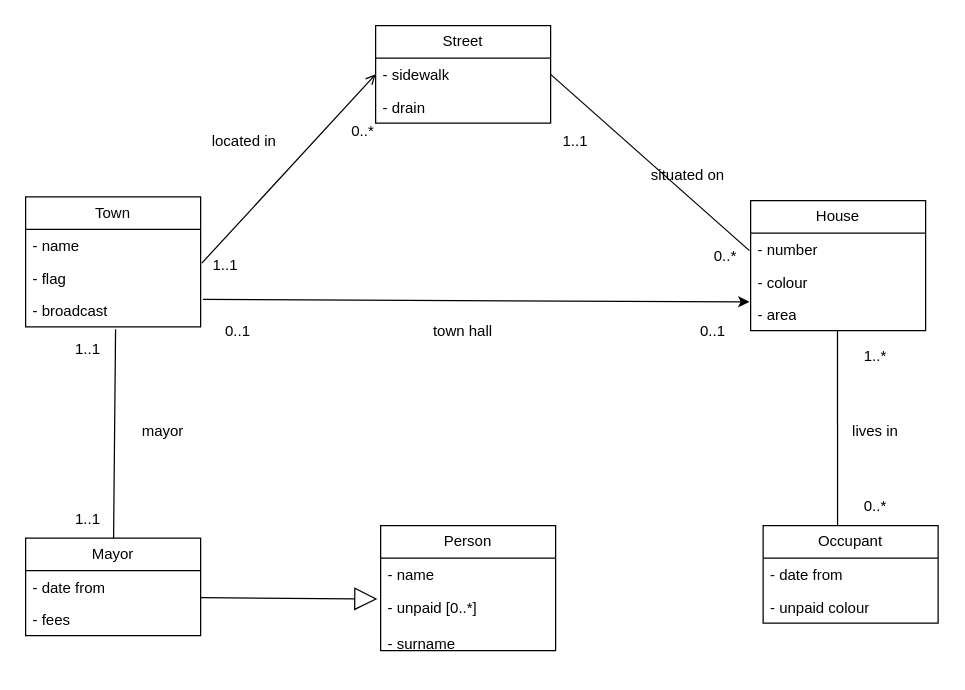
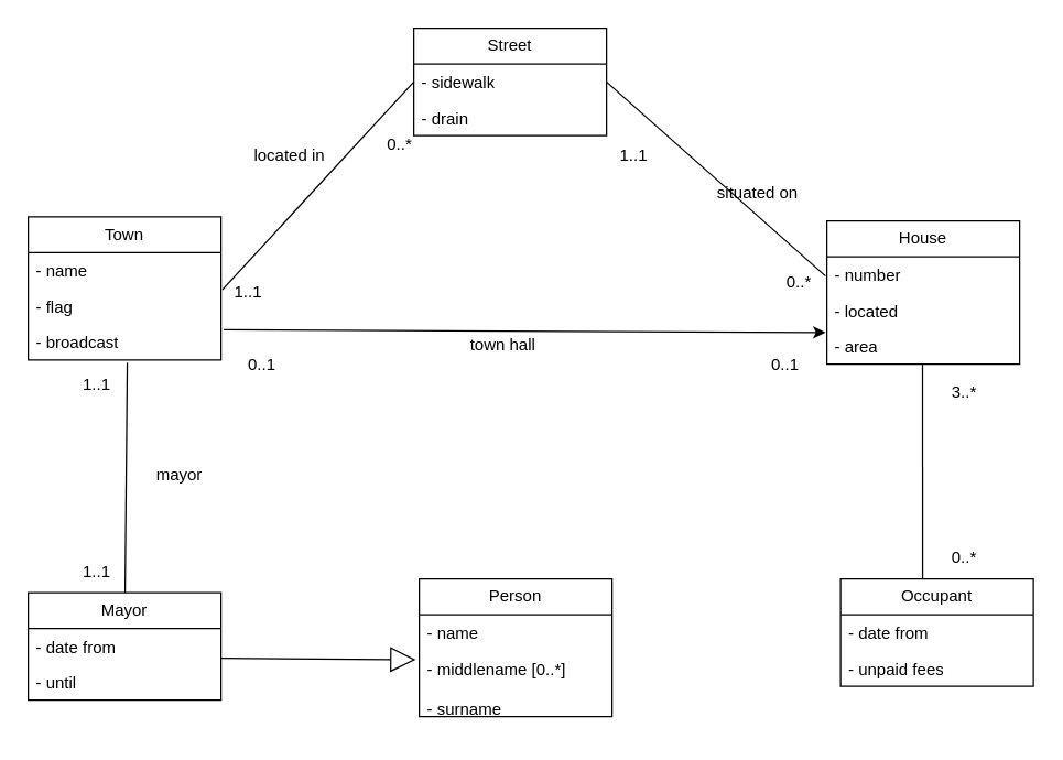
- <mxCell id="22" value="" style="endArrow=open;html=1;rounded=0;entryX=0;entryY=0.5;entryDx=0;entryDy=0;exitX=1.007;exitY=0.038;exitDx=0;exitDy=0;exitPerimeter=0;" parent="1" source="11" target="3" edge="1"><mxGeometry width="50" height="50" relative="1" as="geometry"><mxPoint x="160" y="260" as="sourcePoint" /><mxPoint x="210" y="210" as="targetPoint" /></mxGeometry></mxCell>
+ <mxCell id="22" value="" style="endArrow=none;html=1;rounded=0;entryX=0;entryY=0.5;entryDx=0;entryDy=0;exitX=1.007;exitY=0.038;exitDx=0;exitDy=0;exitPerimeter=0;" parent="1" source="11" target="3" edge="1"><mxGeometry width="50" height="50" relative="1" as="geometry"><mxPoint x="160" y="260" as="sourcePoint" /><mxPoint x="210" y="210" as="targetPoint" /></mxGeometry></mxCell>
- <mxCell id="35" value="located in" style="text;html=1;strokeColor=none;fillColor=none;align=center;verticalAlign=middle;whiteSpace=wrap;rounded=0;" parent="1" vertex="1"><mxGeometry x="165" y="98" width="60" height="30" as="geometry" /></mxCell>
+ <mxCell id="35" value="located in" style="text;html=1;strokeColor=none;fillColor=none;align=center;verticalAlign=middle;whiteSpace=wrap;rounded=0;" parent="1" vertex="1"><mxGeometry x="180" y="98" width="60" height="30" as="geometry" /></mxCell>
- <mxCell id="7" value="- colour" style="text;strokeColor=none;fillColor=none;align=left;verticalAlign=top;spacingLeft=4;spacingRight=4;overflow=hidden;rotatable=0;points=[[0,0.5],[1,0.5]];portConstraint=eastwest;whiteSpace=wrap;html=1;" parent="5" vertex="1"><mxGeometry y="52" width="140" height="26" as="geometry" /></mxCell>
+ <mxCell id="7" value="- located" style="text;strokeColor=none;fillColor=none;align=left;verticalAlign=top;spacingLeft=4;spacingRight=4;overflow=hidden;rotatable=0;points=[[0,0.5],[1,0.5]];portConstraint=eastwest;whiteSpace=wrap;html=1;" parent="5" vertex="1"><mxGeometry y="52" width="140" height="26" as="geometry" /></mxCell>
- <mxCell id="39" value="town hall" style="text;html=1;strokeColor=none;fillColor=none;align=center;verticalAlign=middle;whiteSpace=wrap;rounded=0;" parent="1" vertex="1"><mxGeometry x="340" y="250" width="60" height="30" as="geometry" /></mxCell>
+ <mxCell id="39" value="town hall" style="text;html=1;strokeColor=none;fillColor=none;align=center;verticalAlign=middle;whiteSpace=wrap;rounded=0;" parent="1" vertex="1"><mxGeometry x="335" y="235" width="60" height="30" as="geometry" /></mxCell>
- <mxCell id="31" value="1..*" style="text;html=1;strokeColor=none;fillColor=none;align=center;verticalAlign=middle;whiteSpace=wrap;rounded=0;" parent="1" vertex="1"><mxGeometry x="670" y="270" width="60" height="30" as="geometry" /></mxCell>
+ <mxCell id="31" value="3..*" style="text;html=1;strokeColor=none;fillColor=none;align=center;verticalAlign=middle;whiteSpace=wrap;rounded=0;" parent="1" vertex="1"><mxGeometry x="670" y="270" width="60" height="30" as="geometry" /></mxCell>
- <mxCell id="33" value="lives in" style="text;html=1;strokeColor=none;fillColor=none;align=center;verticalAlign=middle;whiteSpace=wrap;rounded=0;" parent="1" vertex="1"><mxGeometry x="670" y="330" width="60" height="30" as="geometry" /></mxCell>
- <mxCell id="20" value="- unpaid colour" style="text;strokeColor=none;fillColor=none;align=left;verticalAlign=top;spacingLeft=4;spacingRight=4;overflow=hidden;rotatable=0;points=[[0,0.5],[1,0.5]];portConstraint=eastwest;whiteSpace=wrap;html=1;" parent="18" vertex="1"><mxGeometry y="52" width="140" height="26" as="geometry" /></mxCell>
+ <mxCell id="20" value="- unpaid fees" style="text;strokeColor=none;fillColor=none;align=left;verticalAlign=top;spacingLeft=4;spacingRight=4;overflow=hidden;rotatable=0;points=[[0,0.5],[1,0.5]];portConstraint=eastwest;whiteSpace=wrap;html=1;" parent="18" vertex="1"><mxGeometry y="52" width="140" height="26" as="geometry" /></mxCell>
- <mxCell id="37" value="- unpaid [0..*]&lt;br&gt;&lt;br&gt;- surname" style="text;strokeColor=none;fillColor=none;align=left;verticalAlign=top;spacingLeft=4;spacingRight=4;overflow=hidden;rotatable=0;points=[[0,0.5],[1,0.5]];portConstraint=eastwest;whiteSpace=wrap;html=1;" parent="1" vertex="1"><mxGeometry x="304" y="472" width="136" height="58" as="geometry" /></mxCell>
+ <mxCell id="37" value="- middlename [0..*]&lt;br&gt;&lt;br&gt;- surname" style="text;strokeColor=none;fillColor=none;align=left;verticalAlign=top;spacingLeft=4;spacingRight=4;overflow=hidden;rotatable=0;points=[[0,0.5],[1,0.5]];portConstraint=eastwest;whiteSpace=wrap;html=1;" parent="1" vertex="1"><mxGeometry x="304" y="472" width="136" height="58" as="geometry" /></mxCell>
- <mxCell id="15" value="- fees" style="text;strokeColor=none;fillColor=none;align=left;verticalAlign=top;spacingLeft=4;spacingRight=4;overflow=hidden;rotatable=0;points=[[0,0.5],[1,0.5]];portConstraint=eastwest;whiteSpace=wrap;html=1;" parent="13" vertex="1"><mxGeometry y="52" width="140" height="26" as="geometry" /></mxCell>
+ <mxCell id="15" value="- until" style="text;strokeColor=none;fillColor=none;align=left;verticalAlign=top;spacingLeft=4;spacingRight=4;overflow=hidden;rotatable=0;points=[[0,0.5],[1,0.5]];portConstraint=eastwest;whiteSpace=wrap;html=1;" parent="13" vertex="1"><mxGeometry y="52" width="140" height="26" as="geometry" /></mxCell>
